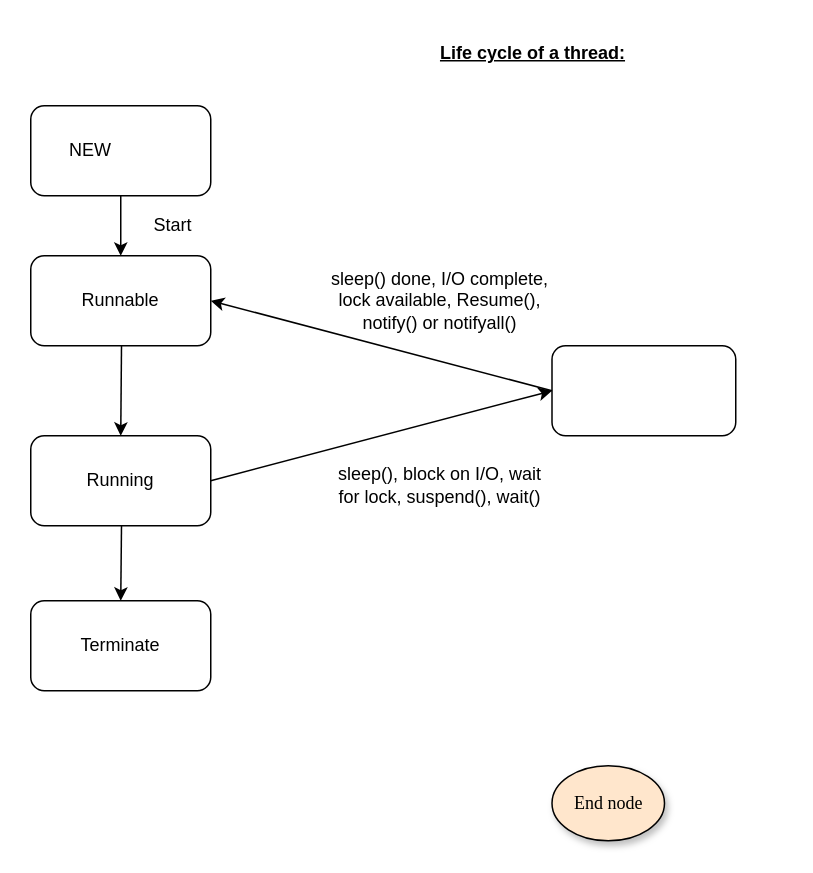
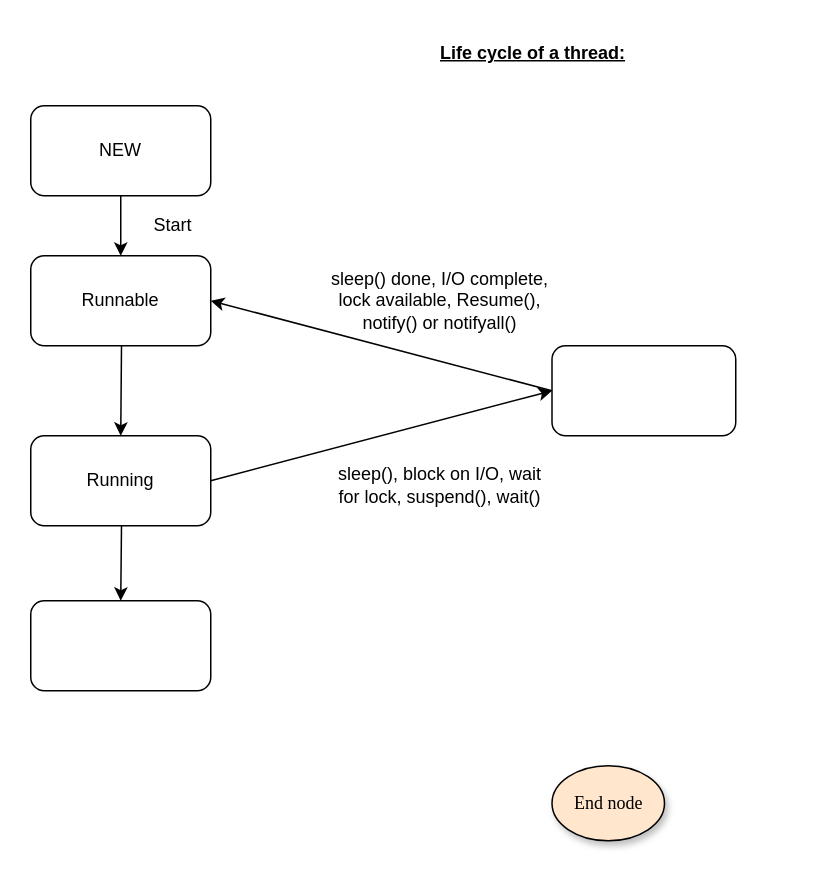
- <mxCell id="14" value="NEW" style="text;html=1;strokeColor=none;fillColor=none;align=center;verticalAlign=middle;whiteSpace=wrap;rounded=0;" vertex="1" parent="1"><mxGeometry x="30" y="85" width="60" height="30" as="geometry" /></mxCell>
+ <mxCell id="14" value="NEW" style="text;html=1;strokeColor=none;fillColor=none;align=center;verticalAlign=middle;whiteSpace=wrap;rounded=0;" vertex="1" parent="1"><mxGeometry x="50" y="85" width="60" height="30" as="geometry" /></mxCell>
- <mxCell id="15" value="Terminate" style="text;html=1;strokeColor=none;fillColor=none;align=center;verticalAlign=middle;whiteSpace=wrap;rounded=0;" vertex="1" parent="1"><mxGeometry x="50" y="415" width="60" height="30" as="geometry" /></mxCell>
